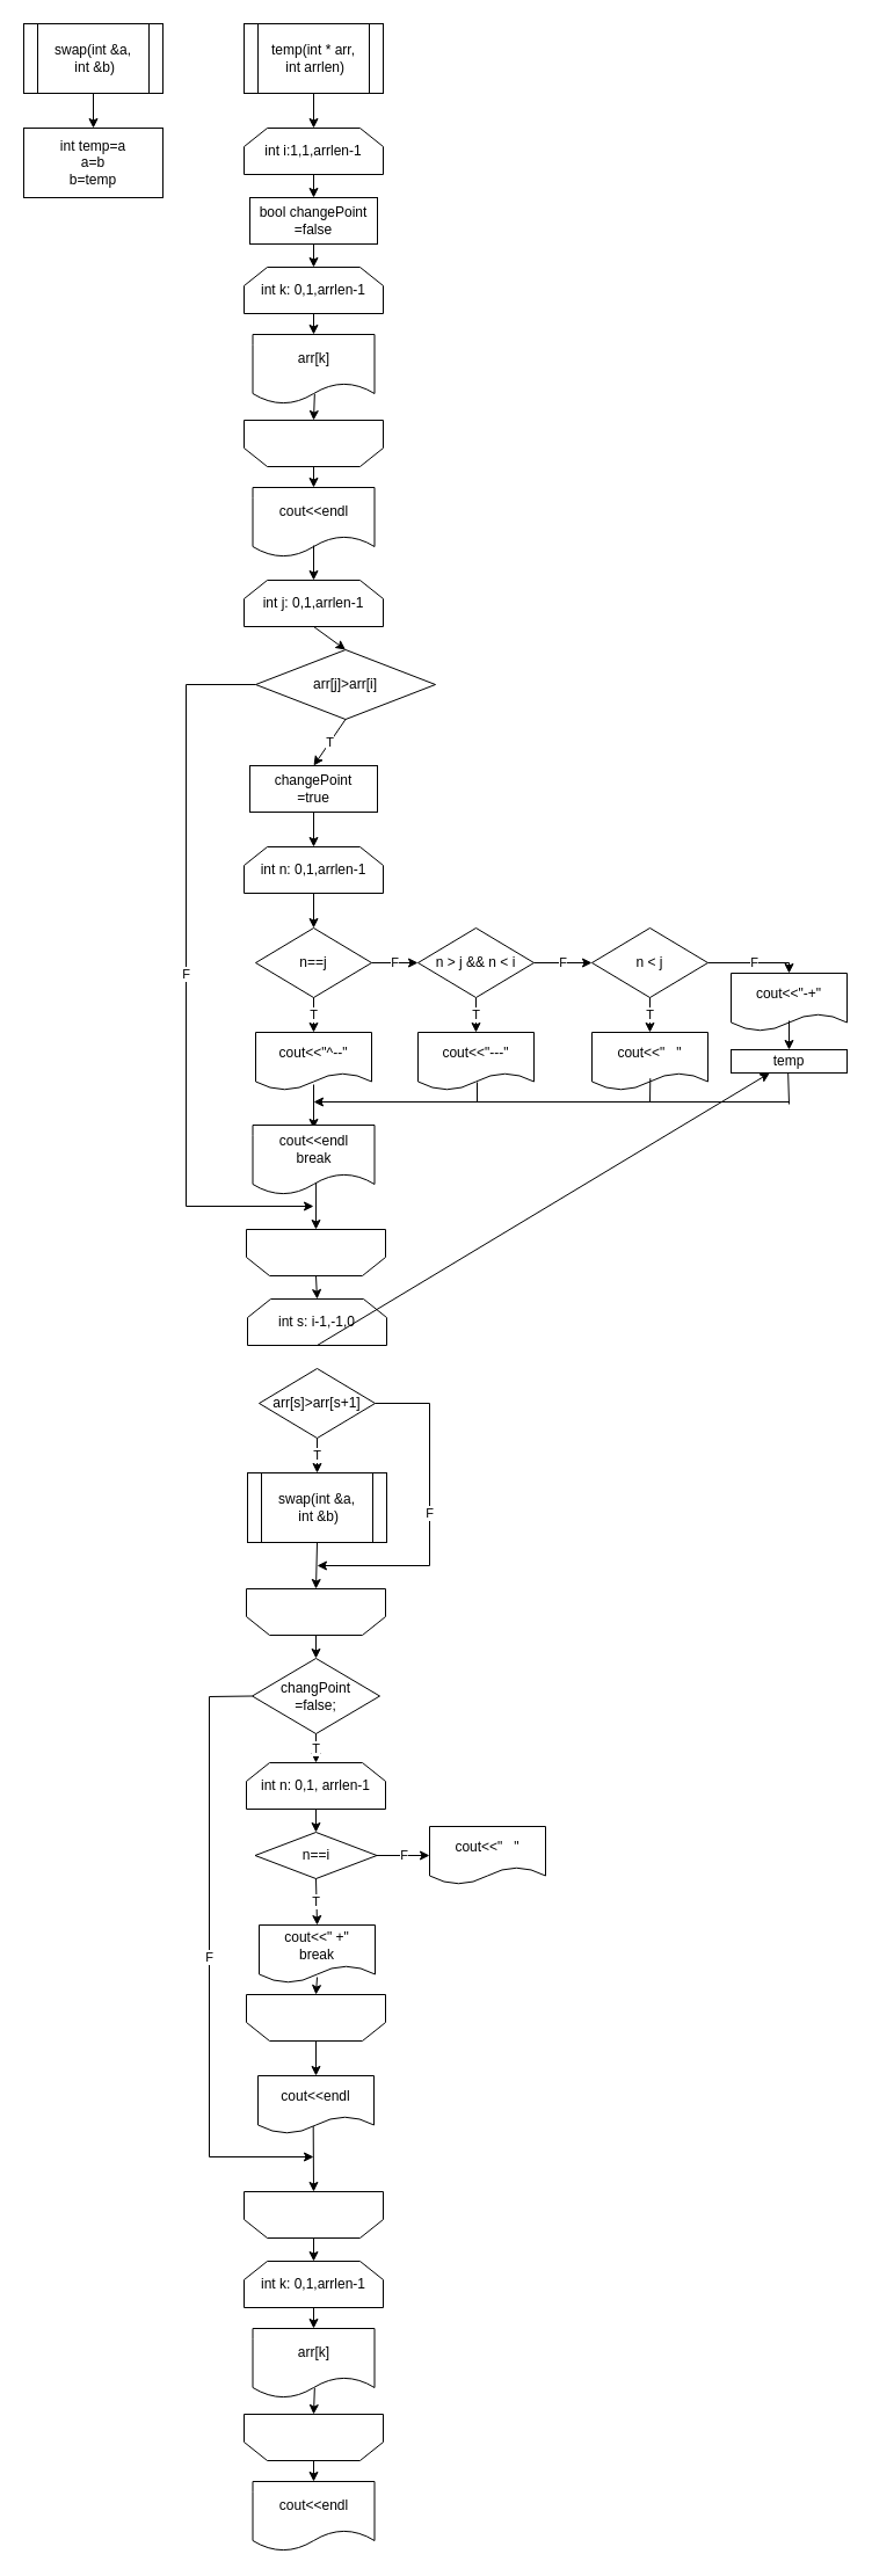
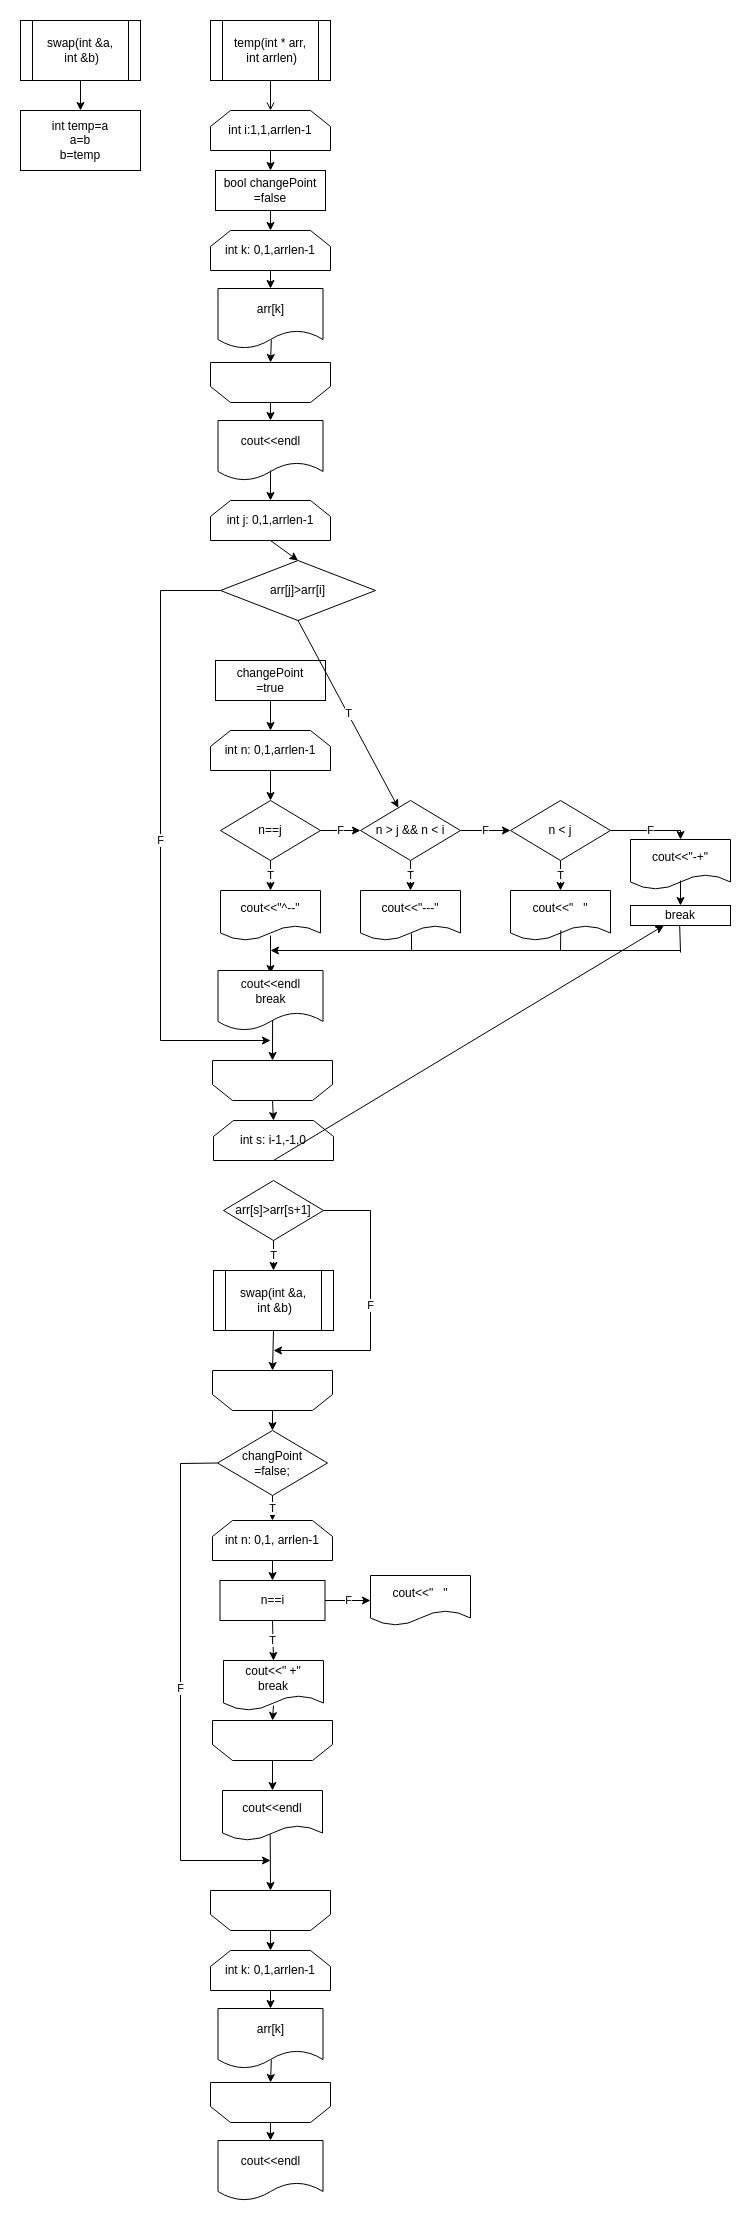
- <mxCell id="9" value="" style="endArrow=classic;html=1;rounded=0;exitX=0.5;exitY=1;exitDx=0;exitDy=0;entryX=0.5;entryY=0;entryDx=0;entryDy=0;" edge="1" parent="1" source="2" target="3"><mxGeometry width="50" height="50" relative="1" as="geometry"><mxPoint x="680" y="410" as="sourcePoint" /><mxPoint x="730" y="360" as="targetPoint" /></mxGeometry></mxCell>
+ <mxCell id="9" value="" style="endArrow=open;html=1;rounded=0;exitX=0.5;exitY=1;exitDx=0;exitDy=0;entryX=0.5;entryY=0;entryDx=0;entryDy=0;" edge="1" parent="1" source="2" target="3"><mxGeometry width="50" height="50" relative="1" as="geometry"><mxPoint x="680" y="410" as="sourcePoint" /><mxPoint x="730" y="360" as="targetPoint" /></mxGeometry></mxCell>
- <mxCell id="42" value="T" style="endArrow=classic;html=1;rounded=0;entryX=0.5;entryY=0;entryDx=0;entryDy=0;exitX=0.5;exitY=1;exitDx=0;exitDy=0;" edge="1" parent="1" source="15" target="41"><mxGeometry width="50" height="50" relative="1" as="geometry"><mxPoint x="445" y="392" as="sourcePoint" /><mxPoint x="445" y="430" as="targetPoint" /></mxGeometry></mxCell>
+ <mxCell id="42" value="T" style="endArrow=classic;html=1;rounded=0;exitX=0.5;exitY=1;exitDx=0;exitDy=0;" edge="1" parent="1" source="15" target="44"><mxGeometry width="50" height="50" relative="1" as="geometry"><mxPoint x="445" y="392" as="sourcePoint" /><mxPoint x="445" y="430" as="targetPoint" /></mxGeometry></mxCell>
- <mxCell id="54" value="temp" style="rounded=0;whiteSpace=wrap;html=1;" vertex="1" parent="1"><mxGeometry x="630" y="905" width="100" height="20" as="geometry" /></mxCell>
+ <mxCell id="54" value="break" style="rounded=0;whiteSpace=wrap;html=1;" vertex="1" parent="1"><mxGeometry x="630" y="905" width="100" height="20" as="geometry" /></mxCell>
- <mxCell id="71" value="n==i" style="rhombus;whiteSpace=wrap;html=1;" vertex="1" parent="1"><mxGeometry x="219.5" y="1580" width="105" height="40" as="geometry" /></mxCell>
+ <mxCell id="71" value="n==i" style="whiteSpace=wrap;html=1;rounded=0;" vertex="1" parent="1"><mxGeometry x="219.5" y="1580" width="105" height="40" as="geometry" /></mxCell>
